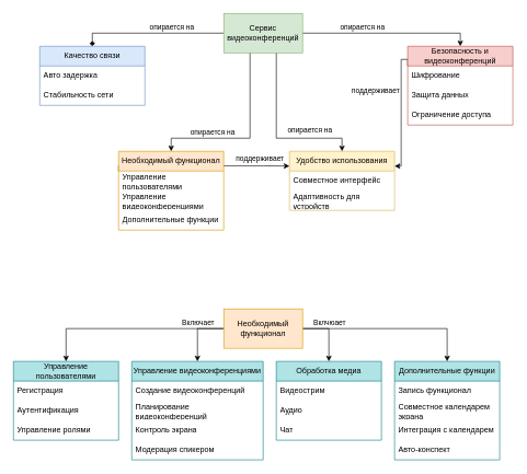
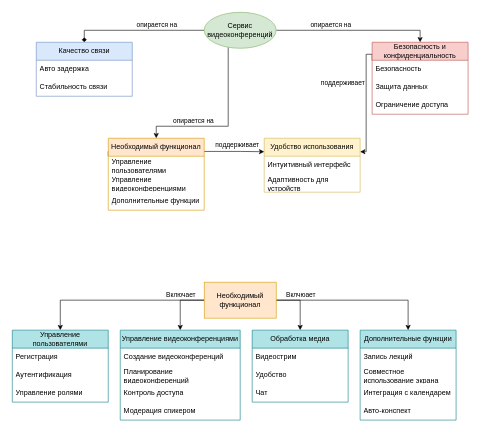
- <mxCell id="10" value="&lt;div&gt;Сервис видеоконференций&lt;/div&gt;" style="rounded=0;whiteSpace=wrap;html=1;fillColor=#d5e8d4;strokeColor=#82b366;" parent="1" vertex="1"><mxGeometry x="340" y="20" width="120" height="60" as="geometry" /></mxCell>
+ <mxCell id="10" value="&lt;div&gt;Сервис видеоконференций&lt;/div&gt;" style="ellipse;whiteSpace=wrap;html=1;fillColor=#d5e8d4;strokeColor=#82b366;" parent="1" vertex="1"><mxGeometry x="340" y="20" width="120" height="60" as="geometry" /></mxCell>
- <mxCell id="25" value="Безопасность и видеоконференций" style="swimlane;fontStyle=0;childLayout=stackLayout;horizontal=1;startSize=30;horizontalStack=0;resizeParent=1;resizeParentMax=0;resizeLast=0;collapsible=1;marginBottom=0;whiteSpace=wrap;html=1;fillColor=#f8cecc;strokeColor=#b85450;" parent="1" vertex="1"><mxGeometry x="620" y="70" width="160" height="120" as="geometry" /></mxCell>
+ <mxCell id="25" value="Безопасность и конфиденциальность" style="swimlane;fontStyle=0;childLayout=stackLayout;horizontal=1;startSize=30;horizontalStack=0;resizeParent=1;resizeParentMax=0;resizeLast=0;collapsible=1;marginBottom=0;whiteSpace=wrap;html=1;fillColor=#f8cecc;strokeColor=#b85450;" parent="1" vertex="1"><mxGeometry x="620" y="70" width="160" height="120" as="geometry" /></mxCell>
- <mxCell id="26" value="&lt;div&gt;Шифрование&lt;/div&gt;" style="text;strokeColor=none;fillColor=none;align=left;verticalAlign=middle;spacingLeft=4;spacingRight=4;overflow=hidden;points=[[0,0.5],[1,0.5]];portConstraint=eastwest;rotatable=0;whiteSpace=wrap;html=1;" parent="25" vertex="1"><mxGeometry y="30" width="160" height="30" as="geometry" /></mxCell>
+ <mxCell id="26" value="&lt;div&gt;Безопасность&lt;/div&gt;" style="text;strokeColor=none;fillColor=none;align=left;verticalAlign=middle;spacingLeft=4;spacingRight=4;overflow=hidden;points=[[0,0.5],[1,0.5]];portConstraint=eastwest;rotatable=0;whiteSpace=wrap;html=1;" parent="25" vertex="1"><mxGeometry y="30" width="160" height="30" as="geometry" /></mxCell>
- <mxCell id="13" value="&lt;div&gt;Стабильность сети&lt;/div&gt;" style="text;strokeColor=none;fillColor=none;align=left;verticalAlign=middle;spacingLeft=4;spacingRight=4;overflow=hidden;points=[[0,0.5],[1,0.5]];portConstraint=eastwest;rotatable=0;whiteSpace=wrap;html=1;" parent="11" vertex="1"><mxGeometry y="60" width="160" height="30" as="geometry" /></mxCell>
+ <mxCell id="13" value="&lt;div&gt;Стабильность связи&lt;/div&gt;" style="text;strokeColor=none;fillColor=none;align=left;verticalAlign=middle;spacingLeft=4;spacingRight=4;overflow=hidden;points=[[0,0.5],[1,0.5]];portConstraint=eastwest;rotatable=0;whiteSpace=wrap;html=1;" parent="11" vertex="1"><mxGeometry y="60" width="160" height="30" as="geometry" /></mxCell>
- <mxCell id="4" style="edgeStyle=orthogonalEdgeStyle;rounded=0;orthogonalLoop=1;jettySize=auto;html=1;exitX=1;exitY=0.5;exitDx=0;exitDy=0;entryX=0.5;entryY=0;entryDx=0;entryDy=0;" parent="1" source="10" target="14" edge="1"><mxGeometry relative="1" as="geometry"><Array as="points"><mxPoint x="420" y="50" /><mxPoint x="420" y="210" /><mxPoint x="520" y="210" /></Array></mxGeometry></mxCell>
- <mxCell id="5" value="&lt;div&gt;опирается на&lt;/div&gt;" style="edgeLabel;html=1;align=center;verticalAlign=middle;resizable=0;points=[];labelBackgroundColor=none;" parent="4" vertex="1" connectable="0"><mxGeometry x="-0.234" relative="1" as="geometry"><mxPoint x="50" y="64" as="offset" /></mxGeometry></mxCell>
- <mxCell id="15" value="&lt;div&gt;Совместное интерфейс&lt;/div&gt;" style="text;strokeColor=none;fillColor=none;align=left;verticalAlign=middle;spacingLeft=4;spacingRight=4;overflow=hidden;points=[[0,0.5],[1,0.5]];portConstraint=eastwest;rotatable=0;whiteSpace=wrap;html=1;" parent="14" vertex="1"><mxGeometry y="30" width="160" height="30" as="geometry" /></mxCell>
+ <mxCell id="15" value="&lt;div&gt;Интуитивный интерфейс&lt;/div&gt;" style="text;strokeColor=none;fillColor=none;align=left;verticalAlign=middle;spacingLeft=4;spacingRight=4;overflow=hidden;points=[[0,0.5],[1,0.5]];portConstraint=eastwest;rotatable=0;whiteSpace=wrap;html=1;" parent="14" vertex="1"><mxGeometry y="30" width="160" height="30" as="geometry" /></mxCell>
- <mxCell id="50" value="Запись функционал" style="text;strokeColor=none;fillColor=none;align=left;verticalAlign=middle;spacingLeft=4;spacingRight=4;overflow=hidden;points=[[0,0.5],[1,0.5]];portConstraint=eastwest;rotatable=0;whiteSpace=wrap;html=1;" parent="49" vertex="1"><mxGeometry y="30" width="160" height="30" as="geometry" /></mxCell>
+ <mxCell id="50" value="Запись лекций" style="text;strokeColor=none;fillColor=none;align=left;verticalAlign=middle;spacingLeft=4;spacingRight=4;overflow=hidden;points=[[0,0.5],[1,0.5]];portConstraint=eastwest;rotatable=0;whiteSpace=wrap;html=1;" parent="49" vertex="1"><mxGeometry y="30" width="160" height="30" as="geometry" /></mxCell>
- <mxCell id="47" value="&lt;div&gt;Аудио&lt;/div&gt;" style="text;strokeColor=none;fillColor=none;align=left;verticalAlign=middle;spacingLeft=4;spacingRight=4;overflow=hidden;points=[[0,0.5],[1,0.5]];portConstraint=eastwest;rotatable=0;whiteSpace=wrap;html=1;" parent="45" vertex="1"><mxGeometry y="60" width="160" height="30" as="geometry" /></mxCell>
+ <mxCell id="47" value="&lt;div&gt;Удобство&lt;/div&gt;" style="text;strokeColor=none;fillColor=none;align=left;verticalAlign=middle;spacingLeft=4;spacingRight=4;overflow=hidden;points=[[0,0.5],[1,0.5]];portConstraint=eastwest;rotatable=0;whiteSpace=wrap;html=1;" parent="45" vertex="1"><mxGeometry y="60" width="160" height="30" as="geometry" /></mxCell>
- <mxCell id="51" value="&lt;div&gt;Совместное календарем экрана&lt;/div&gt;" style="text;strokeColor=none;fillColor=none;align=left;verticalAlign=middle;spacingLeft=4;spacingRight=4;overflow=hidden;points=[[0,0.5],[1,0.5]];portConstraint=eastwest;rotatable=0;whiteSpace=wrap;html=1;" parent="49" vertex="1"><mxGeometry y="60" width="160" height="30" as="geometry" /></mxCell>
+ <mxCell id="51" value="&lt;div&gt;Совместное использование экрана&lt;/div&gt;" style="text;strokeColor=none;fillColor=none;align=left;verticalAlign=middle;spacingLeft=4;spacingRight=4;overflow=hidden;points=[[0,0.5],[1,0.5]];portConstraint=eastwest;rotatable=0;whiteSpace=wrap;html=1;" parent="49" vertex="1"><mxGeometry y="60" width="160" height="30" as="geometry" /></mxCell>
- <mxCell id="43" value="&lt;div&gt;Контроль экрана&lt;/div&gt;" style="text;strokeColor=none;fillColor=none;align=left;verticalAlign=middle;spacingLeft=4;spacingRight=4;overflow=hidden;points=[[0,0.5],[1,0.5]];portConstraint=eastwest;rotatable=0;whiteSpace=wrap;html=1;" parent="40" vertex="1"><mxGeometry y="90" width="200" height="30" as="geometry" /></mxCell>
+ <mxCell id="43" value="&lt;div&gt;Контроль доступа&lt;/div&gt;" style="text;strokeColor=none;fillColor=none;align=left;verticalAlign=middle;spacingLeft=4;spacingRight=4;overflow=hidden;points=[[0,0.5],[1,0.5]];portConstraint=eastwest;rotatable=0;whiteSpace=wrap;html=1;" parent="40" vertex="1"><mxGeometry y="90" width="200" height="30" as="geometry" /></mxCell>
